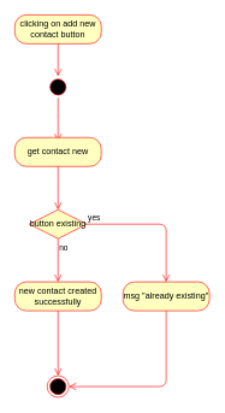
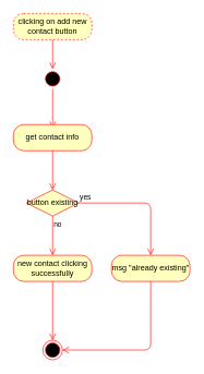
- <mxCell id="2" value="clicking on add new contact button" style="rounded=1;whiteSpace=wrap;html=1;arcSize=40;fontColor=#000000;fillColor=#ffffc0;strokeColor=#ff0000;" vertex="1" parent="1"><mxGeometry x="20" y="20" width="120" height="40" as="geometry" /></mxCell>
+ <mxCell id="2" value="clicking on add new contact button" style="rounded=1;whiteSpace=wrap;html=1;arcSize=40;fontColor=#000000;fillColor=#ffffc0;strokeColor=#ff0000;dashed=1;" vertex="1" parent="1"><mxGeometry x="20" y="20" width="120" height="40" as="geometry" /></mxCell>
- <mxCell id="6" value="get contact new" style="rounded=1;whiteSpace=wrap;html=1;arcSize=40;fontColor=#000000;fillColor=#ffffc0;strokeColor=#ff0000;" vertex="1" parent="1"><mxGeometry x="20" y="190" width="120" height="40" as="geometry" /></mxCell>
+ <mxCell id="6" value="get contact info" style="rounded=1;whiteSpace=wrap;html=1;arcSize=40;fontColor=#000000;fillColor=#ffffc0;strokeColor=#ff0000;" vertex="1" parent="1"><mxGeometry x="20" y="190" width="120" height="40" as="geometry" /></mxCell>
- <mxCell id="11" value="new contact created successfully" style="rounded=1;whiteSpace=wrap;html=1;arcSize=40;fontColor=#000000;fillColor=#ffffc0;strokeColor=#ff0000;" vertex="1" parent="1"><mxGeometry x="20" y="390" width="120" height="40" as="geometry" /></mxCell>
+ <mxCell id="11" value="new contact clicking successfully" style="rounded=1;whiteSpace=wrap;html=1;arcSize=40;fontColor=#000000;fillColor=#ffffc0;strokeColor=#ff0000;" vertex="1" parent="1"><mxGeometry x="20" y="390" width="120" height="40" as="geometry" /></mxCell>
